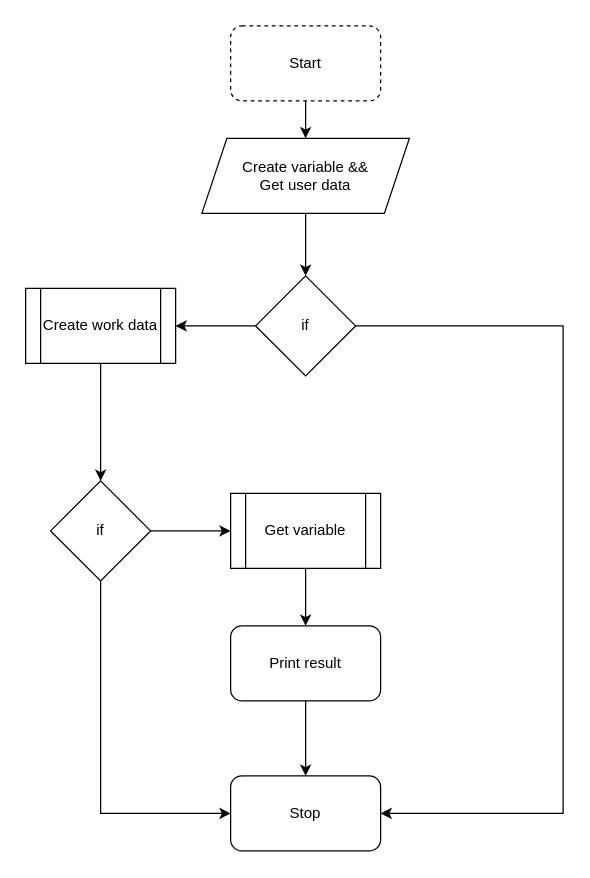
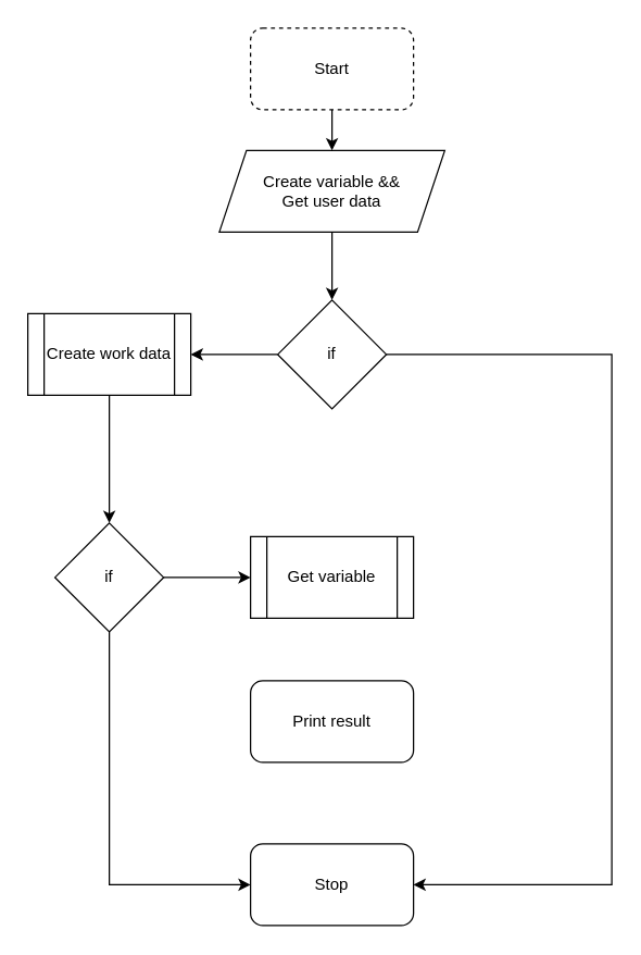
- <mxCell id="15" style="edgeStyle=orthogonalEdgeStyle;rounded=0;orthogonalLoop=1;jettySize=auto;html=1;entryX=0.5;entryY=0;entryDx=0;entryDy=0;" edge="1" parent="1" source="16" target="18"><mxGeometry relative="1" as="geometry" /></mxCell>
- <mxCell id="17" style="edgeStyle=orthogonalEdgeStyle;rounded=0;orthogonalLoop=1;jettySize=auto;html=1;entryX=0.5;entryY=0;entryDx=0;entryDy=0;" edge="1" parent="1" source="18" target="9"><mxGeometry relative="1" as="geometry" /></mxCell>
